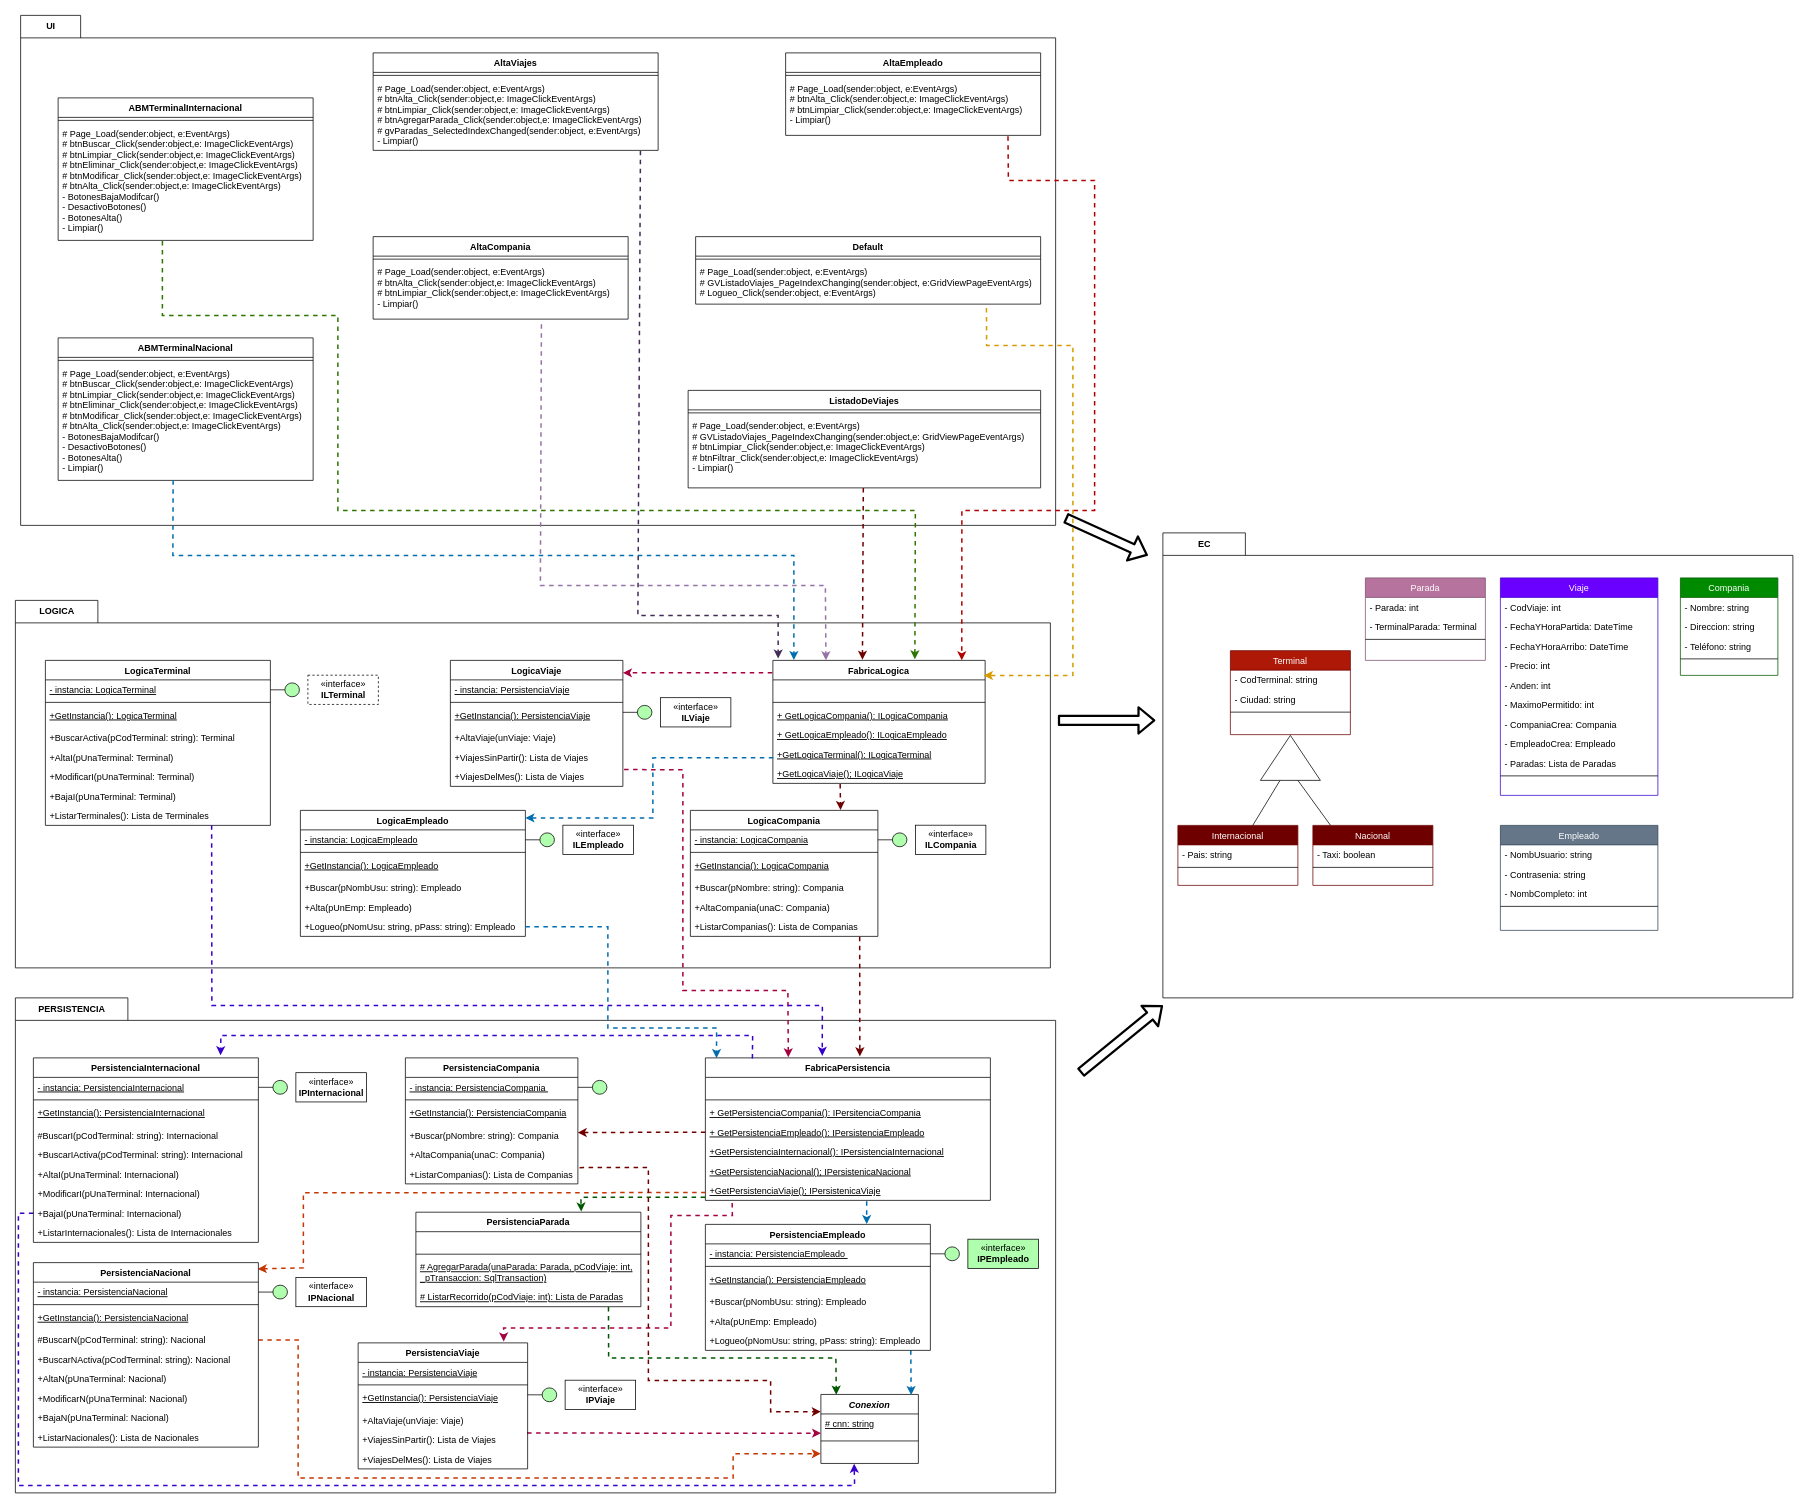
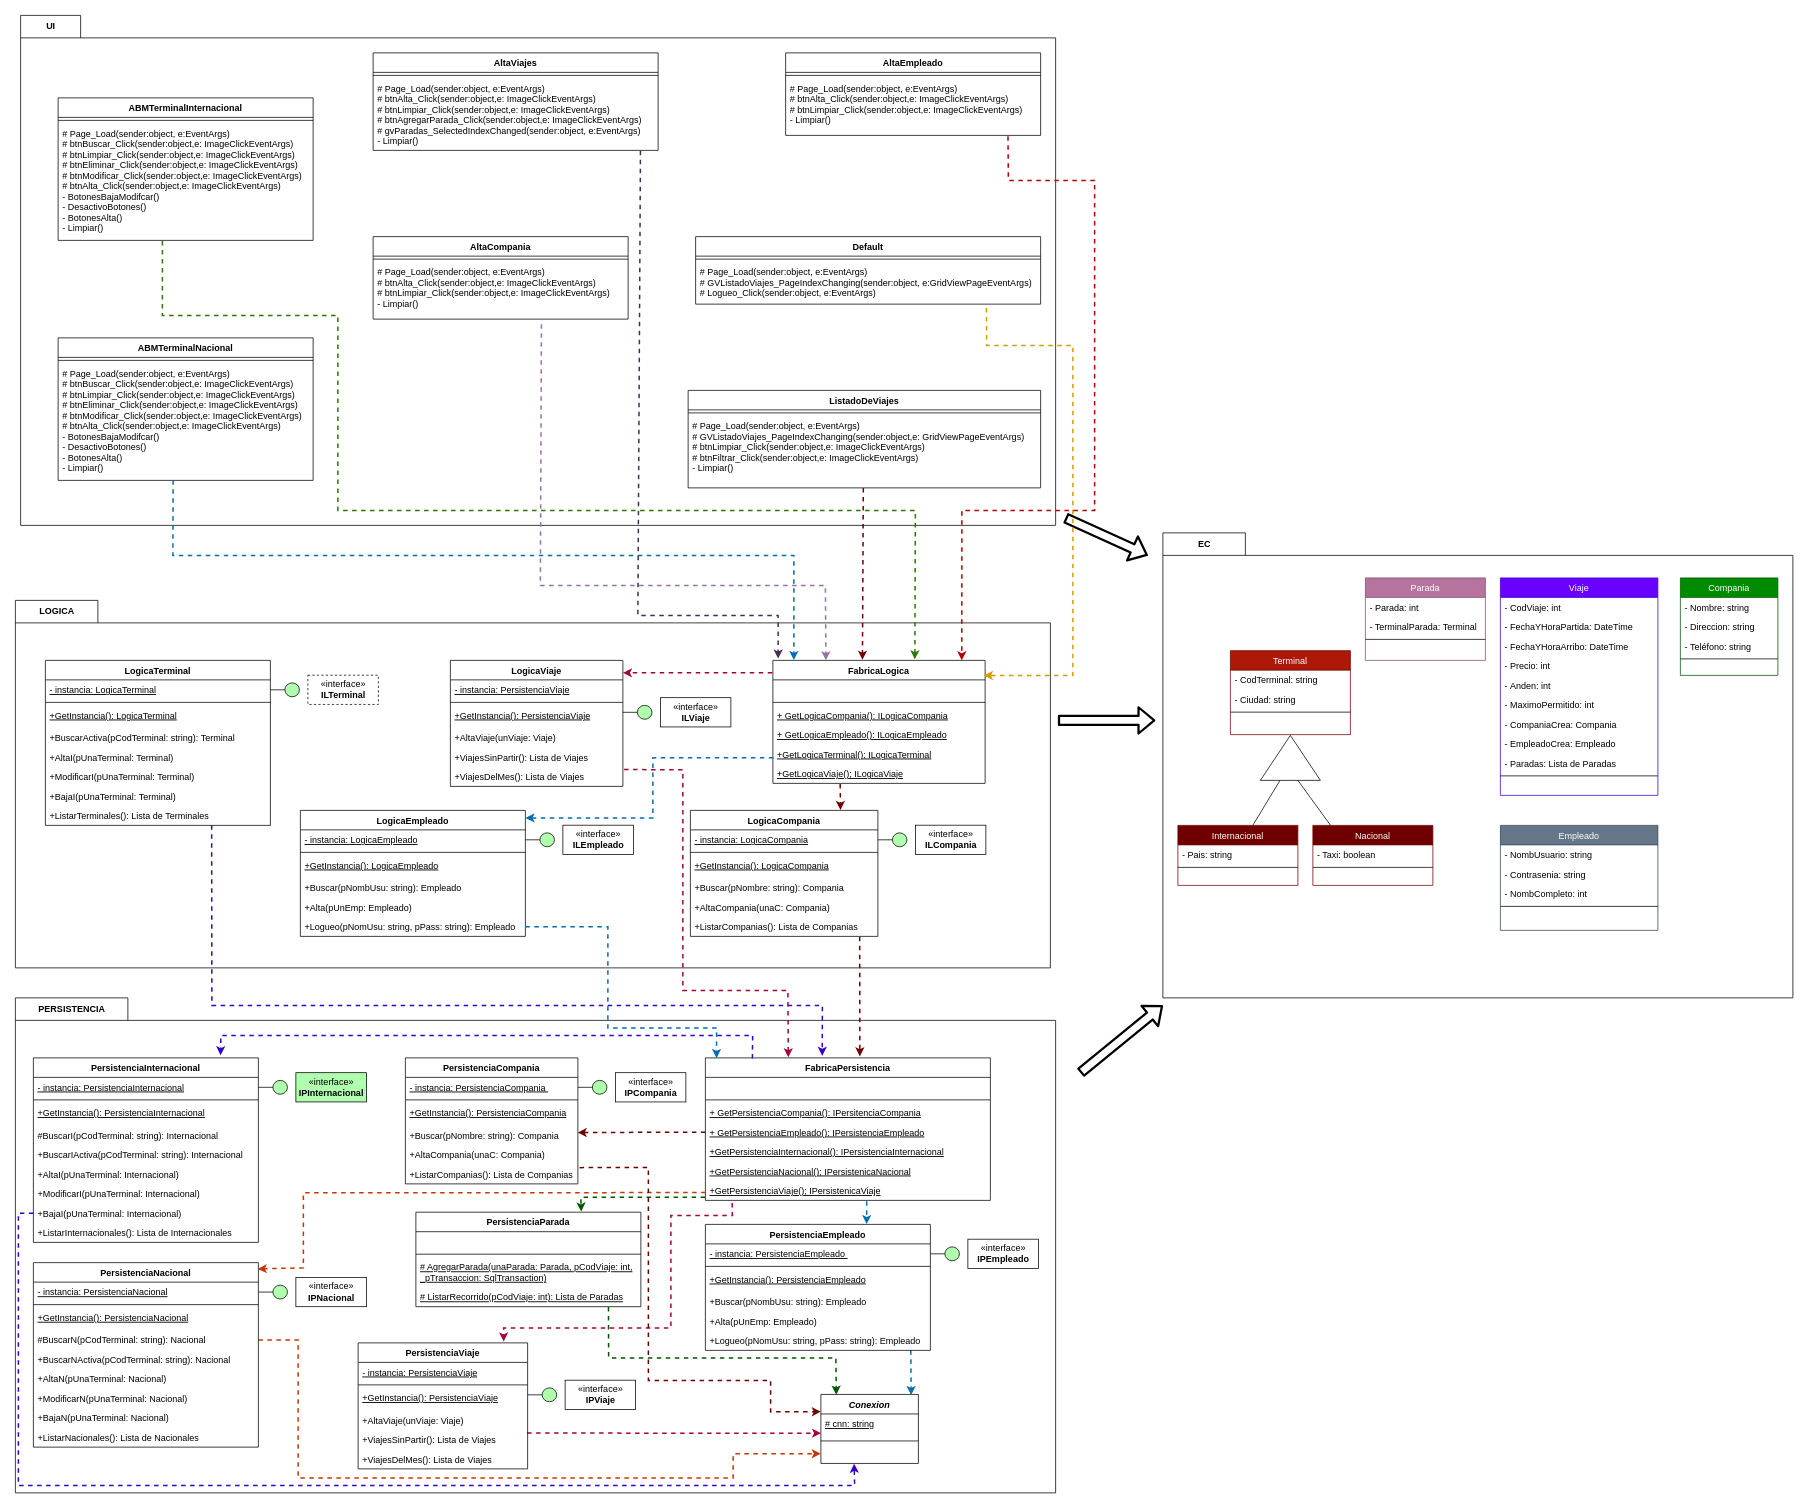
- <mxCell id="127" value="«interface»&lt;br&gt;&lt;b&gt;IPInternacional&lt;/b&gt;" style="html=1;" parent="115" vertex="1"><mxGeometry x="350" y="19.75" width="94" height="39" as="geometry" /></mxCell>
+ <mxCell id="127" value="«interface»&lt;br&gt;&lt;b&gt;IPInternacional&lt;/b&gt;" style="html=1;fillColor=#afffaf;" parent="115" vertex="1"><mxGeometry x="350" y="19.75" width="94" height="39" as="geometry" /></mxCell>
+ <mxCell id="104" value="«interface»&lt;br&gt;&lt;b&gt;IPCompania&lt;/b&gt;" style="html=1;" parent="95" vertex="1"><mxGeometry x="280" y="19.75" width="94" height="39" as="geometry" /></mxCell>
- <mxCell id="114" value="«interface»&lt;br&gt;&lt;b&gt;IPEmpleado&lt;/b&gt;" style="html=1;fillColor=#afffaf;" parent="105" vertex="1"><mxGeometry x="350" y="19.75" width="94" height="39" as="geometry" /></mxCell>
+ <mxCell id="114" value="«interface»&lt;br&gt;&lt;b&gt;IPEmpleado&lt;/b&gt;" style="html=1;" parent="105" vertex="1"><mxGeometry x="350" y="19.75" width="94" height="39" as="geometry" /></mxCell>
